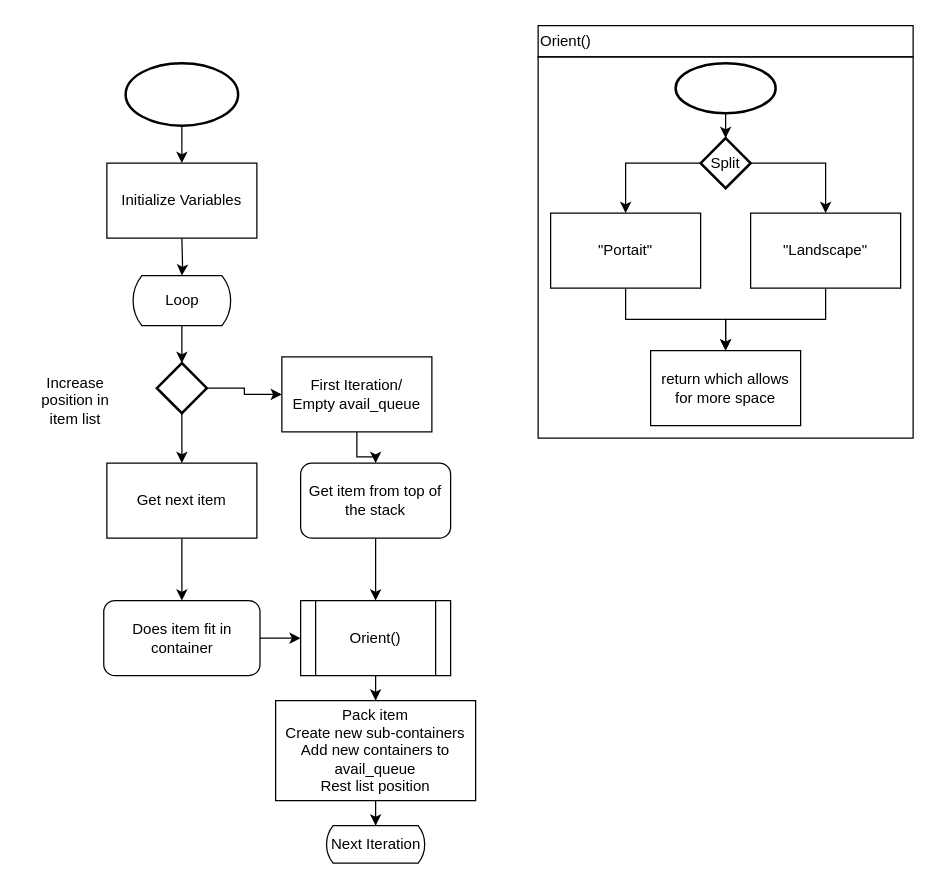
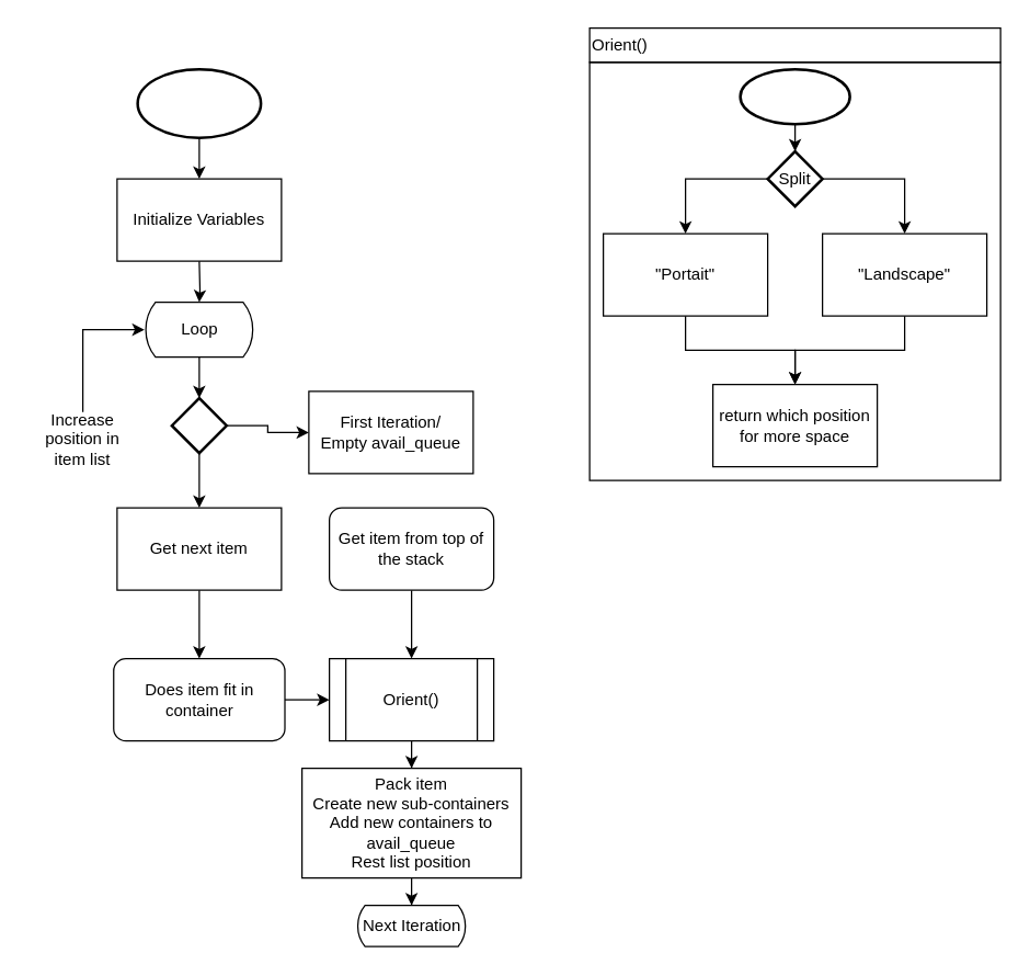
+ <mxCell id="21" style="edgeStyle=orthogonalEdgeStyle;rounded=0;orthogonalLoop=1;jettySize=auto;html=1;exitX=0.5;exitY=0;exitDx=0;exitDy=0;" parent="1" source="22" target="3" edge="1"><mxGeometry relative="1" as="geometry"><Array as="points"><mxPoint x="60" y="240" /></Array></mxGeometry></mxCell>
- <mxCell id="35" value="return which allows for more space" style="rounded=0;whiteSpace=wrap;html=1;" parent="1" vertex="1"><mxGeometry x="520" y="280" width="120" height="60" as="geometry" /></mxCell>
+ <mxCell id="35" value="return which position for more space" style="rounded=0;whiteSpace=wrap;html=1;" parent="1" vertex="1"><mxGeometry x="520" y="280" width="120" height="60" as="geometry" /></mxCell>
- <mxCell id="11" style="edgeStyle=orthogonalEdgeStyle;rounded=0;orthogonalLoop=1;jettySize=auto;html=1;" parent="1" source="12" target="14" edge="1"><mxGeometry relative="1" as="geometry" /></mxCell>
